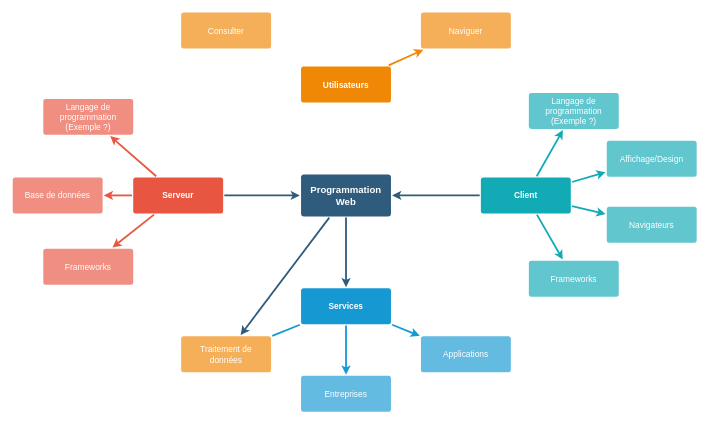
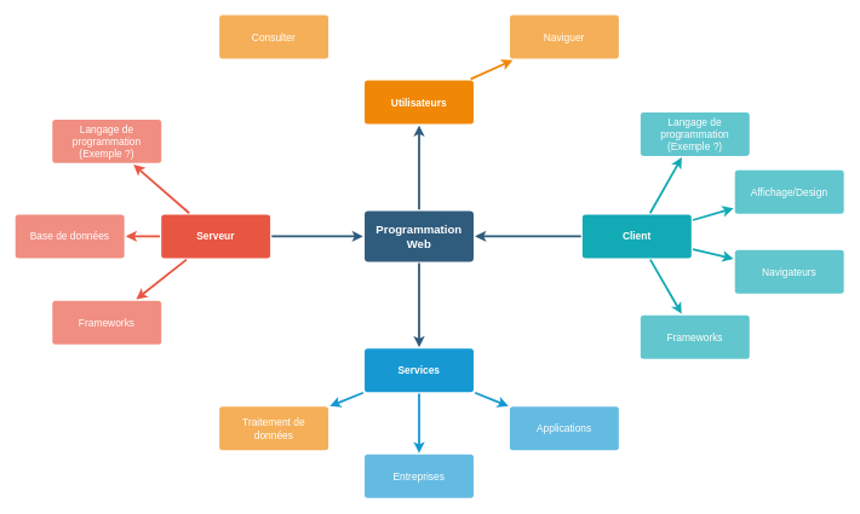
- <mxCell id="2" value="" style="edgeStyle=none;rounded=0;jumpStyle=none;html=1;shadow=0;labelBackgroundColor=none;startArrow=none;startFill=0;endArrow=classic;endFill=1;jettySize=auto;orthogonalLoop=1;strokeColor=#2F5B7C;strokeWidth=3;fontFamily=Helvetica;fontSize=16;fontColor=#23445D;spacing=5;" parent="1" source="6" target="20" edge="1"><mxGeometry relative="1" as="geometry" /></mxCell>
+ <mxCell id="2" value="" style="edgeStyle=none;rounded=0;jumpStyle=none;html=1;shadow=0;labelBackgroundColor=none;startArrow=none;startFill=0;endArrow=classic;endFill=1;jettySize=auto;orthogonalLoop=1;strokeColor=#2F5B7C;strokeWidth=3;fontFamily=Helvetica;fontSize=16;fontColor=#23445D;spacing=5;" parent="1" source="6" target="21" edge="1"><mxGeometry relative="1" as="geometry" /></mxCell>
- <mxCell id="14" value="" style="edgeStyle=none;rounded=0;jumpStyle=none;html=1;shadow=0;labelBackgroundColor=none;startArrow=none;startFill=0;endArrow=none;endFill=1;jettySize=auto;orthogonalLoop=1;strokeColor=#1699D3;strokeWidth=3;fontFamily=Helvetica;fontSize=14;fontColor=#FFFFFF;spacing=5;" parent="1" source="17" target="20" edge="1"><mxGeometry relative="1" as="geometry" /></mxCell>
+ <mxCell id="14" value="" style="edgeStyle=none;rounded=0;jumpStyle=none;html=1;shadow=0;labelBackgroundColor=none;startArrow=none;startFill=0;endArrow=classic;endFill=1;jettySize=auto;orthogonalLoop=1;strokeColor=#1699D3;strokeWidth=3;fontFamily=Helvetica;fontSize=14;fontColor=#FFFFFF;spacing=5;" parent="1" source="17" target="20" edge="1"><mxGeometry relative="1" as="geometry" /></mxCell>
